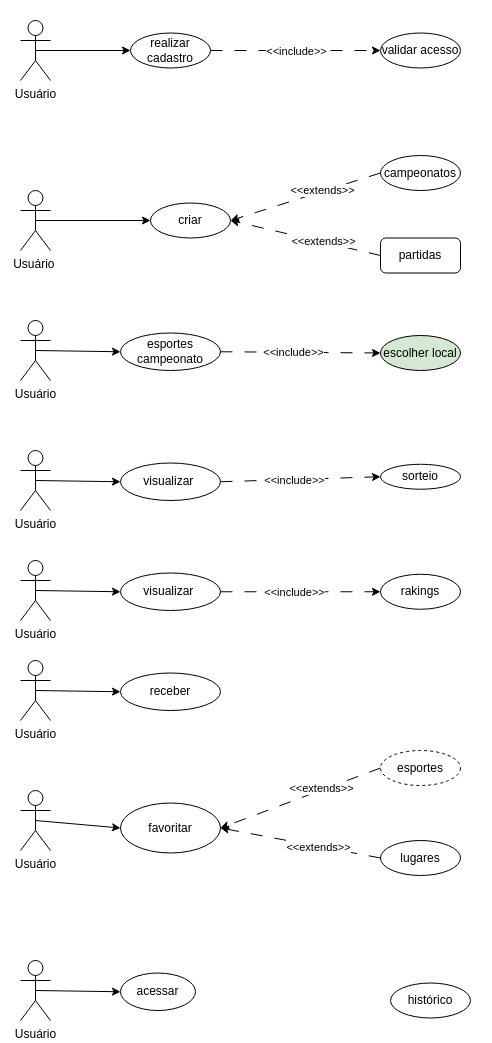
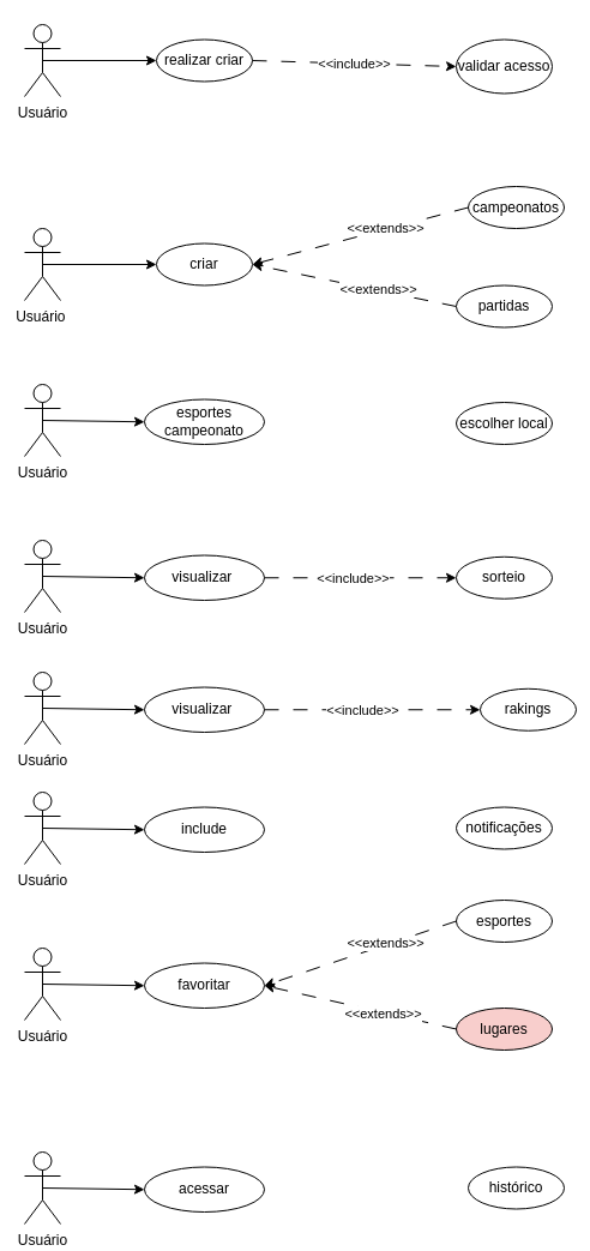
- <mxCell id="4" value="realizar cadastro" style="ellipse;whiteSpace=wrap;html=1;" vertex="1" parent="1"><mxGeometry x="130" y="32.5" width="80" height="35" as="geometry" /></mxCell>
+ <mxCell id="4" value="realizar criar" style="ellipse;whiteSpace=wrap;html=1;" vertex="1" parent="1"><mxGeometry x="130" y="32.5" width="80" height="35" as="geometry" /></mxCell>
- <mxCell id="7" value="validar acesso" style="ellipse;whiteSpace=wrap;html=1;" vertex="1" parent="1"><mxGeometry x="380" y="32.5" width="80" height="35" as="geometry" /></mxCell>
+ <mxCell id="7" value="validar acesso" style="ellipse;whiteSpace=wrap;html=1;" vertex="1" parent="1"><mxGeometry x="380" y="32.5" width="80" height="45" as="geometry" /></mxCell>
- <mxCell id="15" value="campeonatos" style="ellipse;whiteSpace=wrap;html=1;" vertex="1" parent="1"><mxGeometry x="380" y="155" width="80" height="35" as="geometry" /></mxCell>
+ <mxCell id="15" value="campeonatos" style="ellipse;whiteSpace=wrap;html=1;" vertex="1" parent="1"><mxGeometry x="390" y="155" width="80" height="35" as="geometry" /></mxCell>
- <mxCell id="10" value="criar" style="ellipse;whiteSpace=wrap;html=1;" vertex="1" parent="1"><mxGeometry x="150" y="202.5" width="80" height="35" as="geometry" /></mxCell>
+ <mxCell id="10" value="criar" style="ellipse;whiteSpace=wrap;html=1;" vertex="1" parent="1"><mxGeometry x="130" y="202.5" width="80" height="35" as="geometry" /></mxCell>
- <mxCell id="16" value="partidas" style="whiteSpace=wrap;html=1;rounded=1;" vertex="1" parent="1"><mxGeometry x="380" y="237.5" width="80" height="35" as="geometry" /></mxCell>
+ <mxCell id="16" value="partidas" style="ellipse;whiteSpace=wrap;html=1;" vertex="1" parent="1"><mxGeometry x="380" y="237.5" width="80" height="35" as="geometry" /></mxCell>
- <mxCell id="20" value="" style="endArrow=classic;html=1;rounded=0;exitX=1;exitY=0.5;exitDx=0;exitDy=0;entryX=0;entryY=0.5;entryDx=0;entryDy=0;dashed=1;dashPattern=12 12;" edge="1" parent="1" source="19" target="22"><mxGeometry width="50" height="50" relative="1" as="geometry"><mxPoint x="45" y="360" as="sourcePoint" /><mxPoint x="300" y="351" as="targetPoint" /></mxGeometry></mxCell>
- <mxCell id="21" value="&amp;lt;&amp;lt;include&amp;gt;&amp;gt;" style="edgeLabel;html=1;align=center;verticalAlign=middle;resizable=0;points=[];" vertex="1" connectable="0" parent="20"><mxGeometry x="-0.222" y="-1" relative="1" as="geometry"><mxPoint x="11" y="-1" as="offset" /></mxGeometry></mxCell>
- <mxCell id="22" value="escolher local" style="ellipse;whiteSpace=wrap;html=1;fillColor=#d5e8d4;" vertex="1" parent="1"><mxGeometry x="380" y="335" width="80" height="35" as="geometry" /></mxCell>
+ <mxCell id="22" value="escolher local" style="ellipse;whiteSpace=wrap;html=1;" vertex="1" parent="1"><mxGeometry x="380" y="335" width="80" height="35" as="geometry" /></mxCell>
- <mxCell id="28" value="sorteio" style="ellipse;whiteSpace=wrap;html=1;" vertex="1" parent="1"><mxGeometry x="380" y="463.75" width="80" height="25" as="geometry" /></mxCell>
+ <mxCell id="28" value="sorteio" style="ellipse;whiteSpace=wrap;html=1;" vertex="1" parent="1"><mxGeometry x="380" y="463.75" width="80" height="35" as="geometry" /></mxCell>
- <mxCell id="34" value="rakings" style="ellipse;whiteSpace=wrap;html=1;" vertex="1" parent="1"><mxGeometry x="380" y="573.75" width="80" height="35" as="geometry" /></mxCell>
+ <mxCell id="34" value="rakings" style="ellipse;whiteSpace=wrap;html=1;" vertex="1" parent="1"><mxGeometry x="400" y="573.75" width="80" height="35" as="geometry" /></mxCell>
+ <mxCell id="38" value="notificações" style="ellipse;whiteSpace=wrap;html=1;" vertex="1" parent="1"><mxGeometry x="380" y="672.5" width="80" height="35" as="geometry" /></mxCell>
- <mxCell id="37" value="receber" style="ellipse;whiteSpace=wrap;html=1;" vertex="1" parent="1"><mxGeometry x="120" y="672.5" width="100" height="37.5" as="geometry" /></mxCell>
+ <mxCell id="37" value="include" style="ellipse;whiteSpace=wrap;html=1;" vertex="1" parent="1"><mxGeometry x="120" y="672.5" width="100" height="37.5" as="geometry" /></mxCell>
- <mxCell id="44" value="esportes" style="ellipse;whiteSpace=wrap;html=1;dashed=1;" vertex="1" parent="1"><mxGeometry x="380" y="750" width="80" height="35" as="geometry" /></mxCell>
+ <mxCell id="44" value="esportes" style="ellipse;whiteSpace=wrap;html=1;" vertex="1" parent="1"><mxGeometry x="380" y="750" width="80" height="35" as="geometry" /></mxCell>
- <mxCell id="41" value="favoritar" style="ellipse;whiteSpace=wrap;html=1;" vertex="1" parent="1"><mxGeometry x="120" y="802.5" width="100" height="50" as="geometry" /></mxCell>
+ <mxCell id="41" value="favoritar" style="ellipse;whiteSpace=wrap;html=1;" vertex="1" parent="1"><mxGeometry x="120" y="802.5" width="100" height="37.5" as="geometry" /></mxCell>
- <mxCell id="47" value="lugares" style="ellipse;whiteSpace=wrap;html=1;" vertex="1" parent="1"><mxGeometry x="380" y="840" width="80" height="35" as="geometry" /></mxCell>
+ <mxCell id="47" value="lugares" style="ellipse;whiteSpace=wrap;html=1;fillColor=#f8cecc;" vertex="1" parent="1"><mxGeometry x="380" y="840" width="80" height="35" as="geometry" /></mxCell>
- <mxCell id="50" value="acessar" style="ellipse;whiteSpace=wrap;html=1;" vertex="1" parent="1"><mxGeometry x="120" y="972.5" width="75" height="37.5" as="geometry" /></mxCell>
+ <mxCell id="50" value="acessar" style="ellipse;whiteSpace=wrap;html=1;" vertex="1" parent="1"><mxGeometry x="120" y="972.5" width="100" height="37.5" as="geometry" /></mxCell>
- <mxCell id="51" value="histórico" style="ellipse;whiteSpace=wrap;html=1;" vertex="1" parent="1"><mxGeometry x="390" y="982.5" width="80" height="35" as="geometry" /></mxCell>
+ <mxCell id="51" value="histórico" style="ellipse;whiteSpace=wrap;html=1;" vertex="1" parent="1"><mxGeometry x="390" y="972.5" width="80" height="35" as="geometry" /></mxCell>
